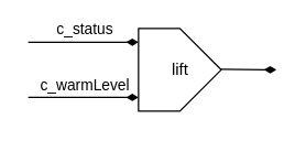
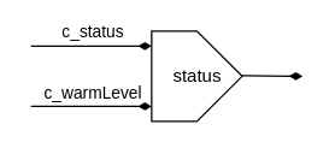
- <mxCell id="7" value="lift" style="verticalLabelPosition=middle;verticalAlign=middle;html=1;shape=offPageConnector;rounded=0;size=0.5;direction=north;labelPosition=center;align=center;" vertex="1" parent="1"><mxGeometry x="100" y="20" width="60" height="60" as="geometry" /></mxCell>
+ <mxCell id="7" value="status" style="verticalLabelPosition=middle;verticalAlign=middle;html=1;shape=offPageConnector;rounded=0;size=0.5;direction=north;labelPosition=center;align=center;" vertex="1" parent="1"><mxGeometry x="100" y="20" width="60" height="60" as="geometry" /></mxCell>
